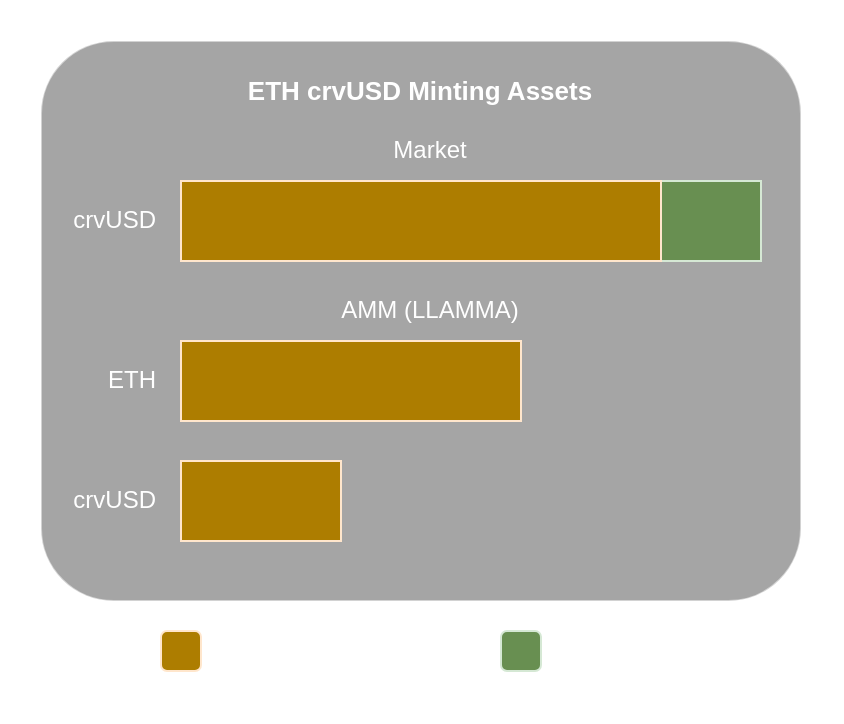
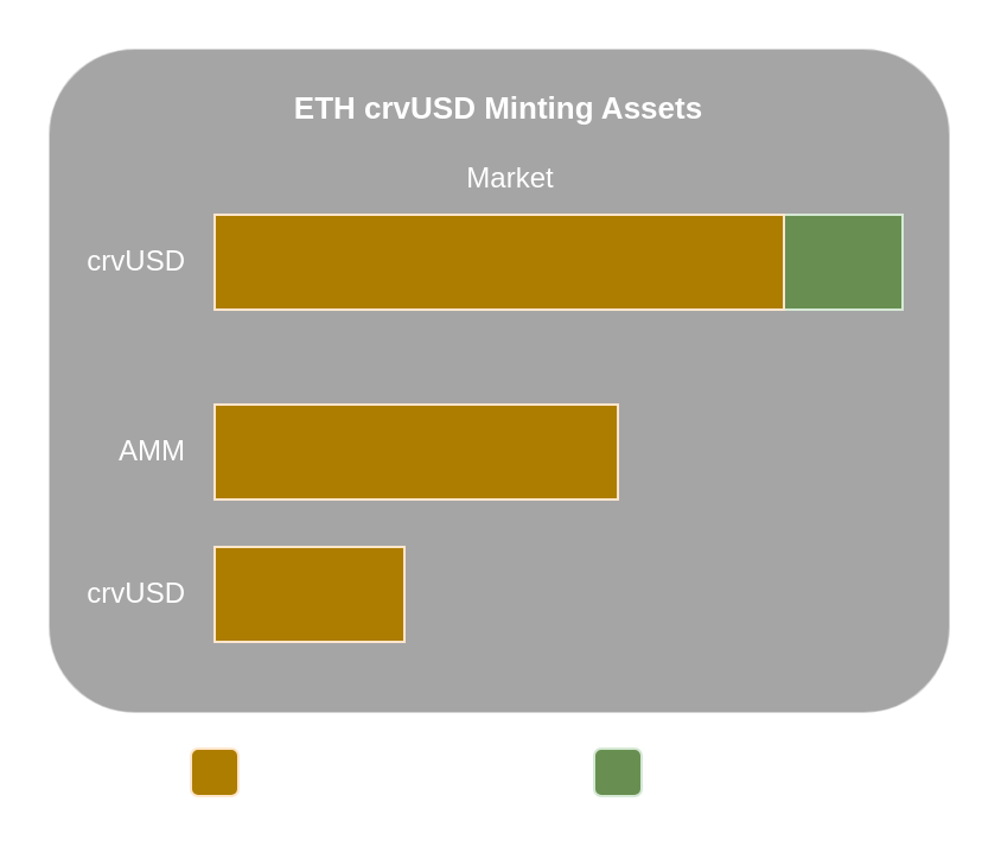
- <mxCell id="11" value="AMM (LLAMMA)" style="text;html=1;strokeColor=none;fillColor=none;align=center;verticalAlign=middle;whiteSpace=wrap;rounded=0;fontColor=#FFFFFF;" parent="1" vertex="1"><mxGeometry x="30" y="140" width="370" height="30" as="geometry" /></mxCell>
- <mxCell id="17" value="ETH" style="text;html=1;strokeColor=none;fillColor=none;align=right;verticalAlign=middle;whiteSpace=wrap;rounded=0;fontColor=#FFFFFF;" parent="1" vertex="1"><mxGeometry x="30" y="170" width="50" height="40" as="geometry" /></mxCell>
+ <mxCell id="17" value="AMM" style="text;html=1;strokeColor=none;fillColor=none;align=right;verticalAlign=middle;whiteSpace=wrap;rounded=0;fontColor=#FFFFFF;" parent="1" vertex="1"><mxGeometry x="30" y="170" width="50" height="40" as="geometry" /></mxCell>
